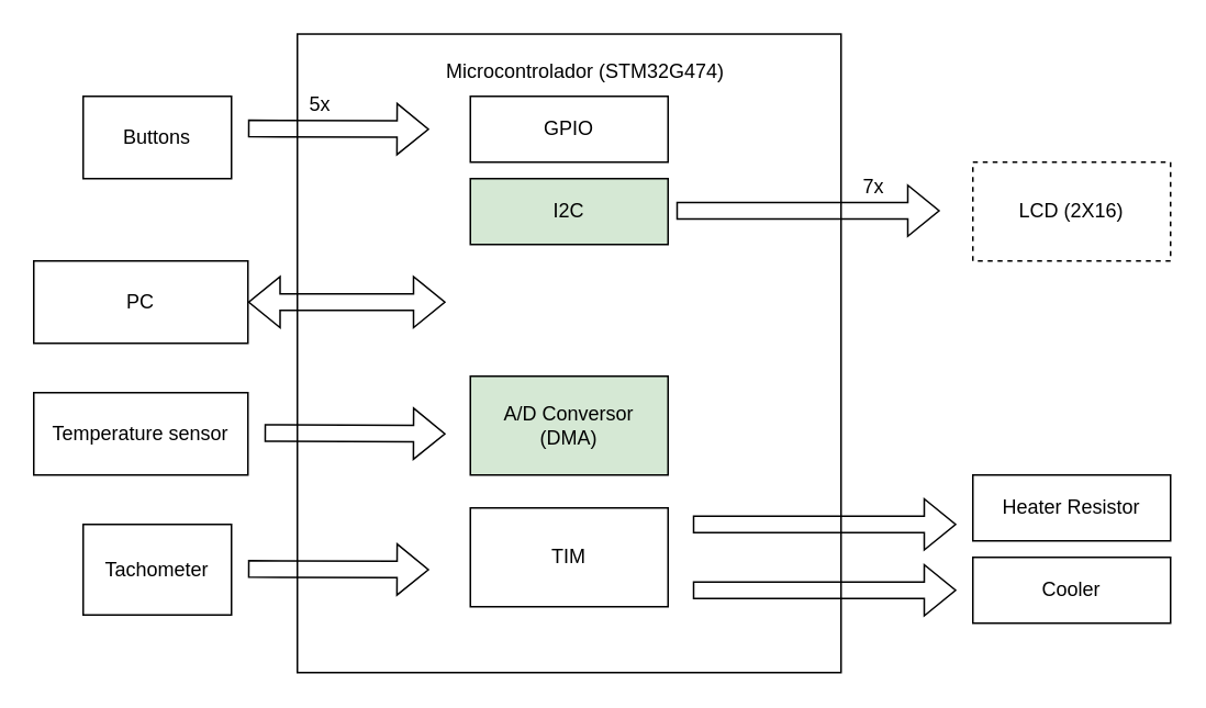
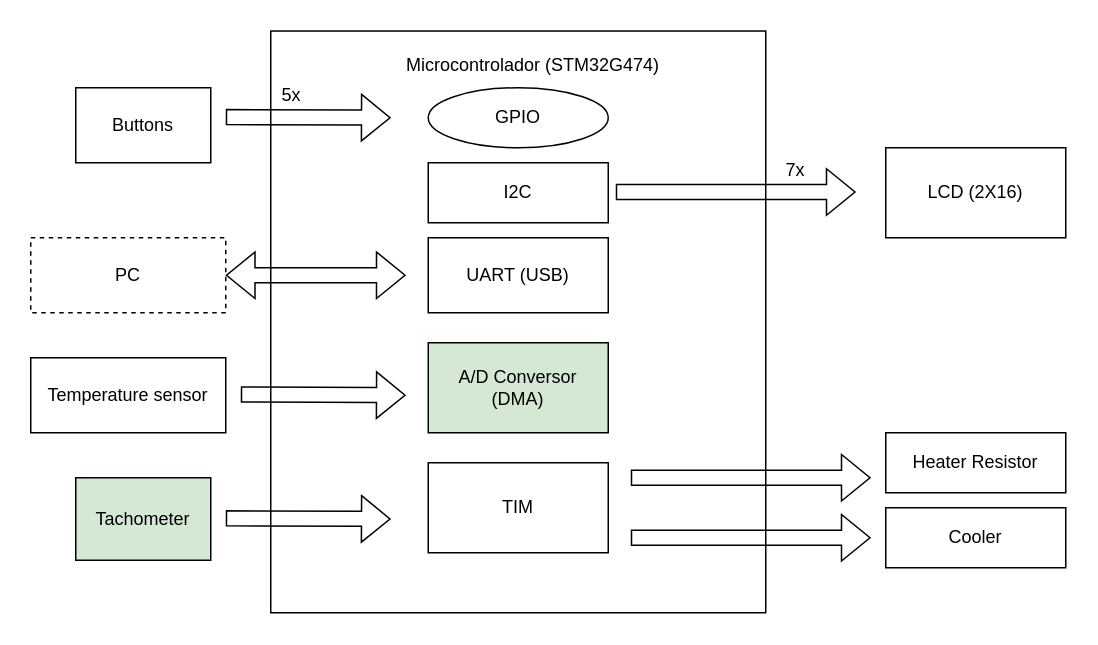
- <mxCell id="7" value="GPIO" style="rounded=0;whiteSpace=wrap;html=1;" vertex="1" parent="1"><mxGeometry x="285" y="58" width="120" height="40" as="geometry" /></mxCell>
+ <mxCell id="7" value="GPIO" style="ellipse;whiteSpace=wrap;html=1;" vertex="1" parent="1"><mxGeometry x="285" y="58" width="120" height="40" as="geometry" /></mxCell>
- <mxCell id="21" value="I2C" style="rounded=0;whiteSpace=wrap;html=1;fillColor=#d5e8d4;" vertex="1" parent="1"><mxGeometry x="285" y="108" width="120" height="40" as="geometry" /></mxCell>
+ <mxCell id="21" value="I2C" style="rounded=0;whiteSpace=wrap;html=1;" vertex="1" parent="1"><mxGeometry x="285" y="108" width="120" height="40" as="geometry" /></mxCell>
- <mxCell id="9" value="LCD (2X16)" style="rounded=0;whiteSpace=wrap;html=1;dashed=1;" vertex="1" parent="1"><mxGeometry x="590" y="98" width="120" height="60" as="geometry" /></mxCell>
+ <mxCell id="9" value="LCD (2X16)" style="rounded=0;whiteSpace=wrap;html=1;" vertex="1" parent="1"><mxGeometry x="590" y="98" width="120" height="60" as="geometry" /></mxCell>
- <mxCell id="6" value="PC" style="rounded=0;whiteSpace=wrap;html=1;" vertex="1" parent="1"><mxGeometry x="20" y="158" width="130" height="50" as="geometry" /></mxCell>
+ <mxCell id="6" value="PC" style="rounded=0;whiteSpace=wrap;html=1;dashed=1;" vertex="1" parent="1"><mxGeometry x="20" y="158" width="130" height="50" as="geometry" /></mxCell>
+ <mxCell id="13" value="UART (USB)" style="rounded=0;whiteSpace=wrap;html=1;" vertex="1" parent="1"><mxGeometry x="285" y="158" width="120" height="50" as="geometry" /></mxCell>
- <mxCell id="4" value="Tachometer" style="rounded=0;whiteSpace=wrap;html=1;" vertex="1" parent="1"><mxGeometry x="50" y="318" width="90" height="55" as="geometry" /></mxCell>
+ <mxCell id="4" value="Tachometer" style="rounded=0;whiteSpace=wrap;html=1;fillColor=#d5e8d4;" vertex="1" parent="1"><mxGeometry x="50" y="318" width="90" height="55" as="geometry" /></mxCell>
